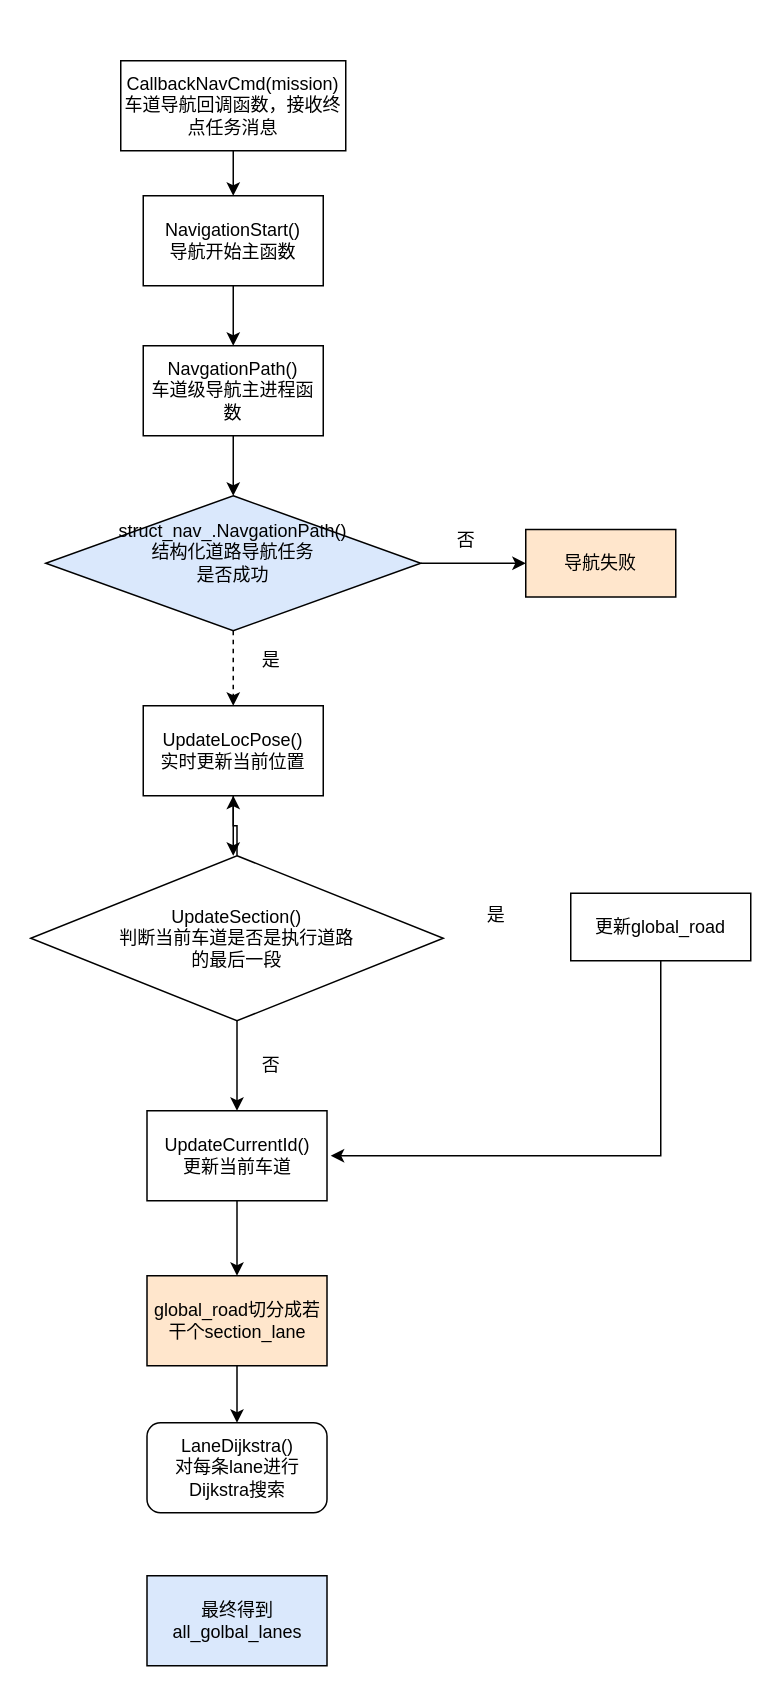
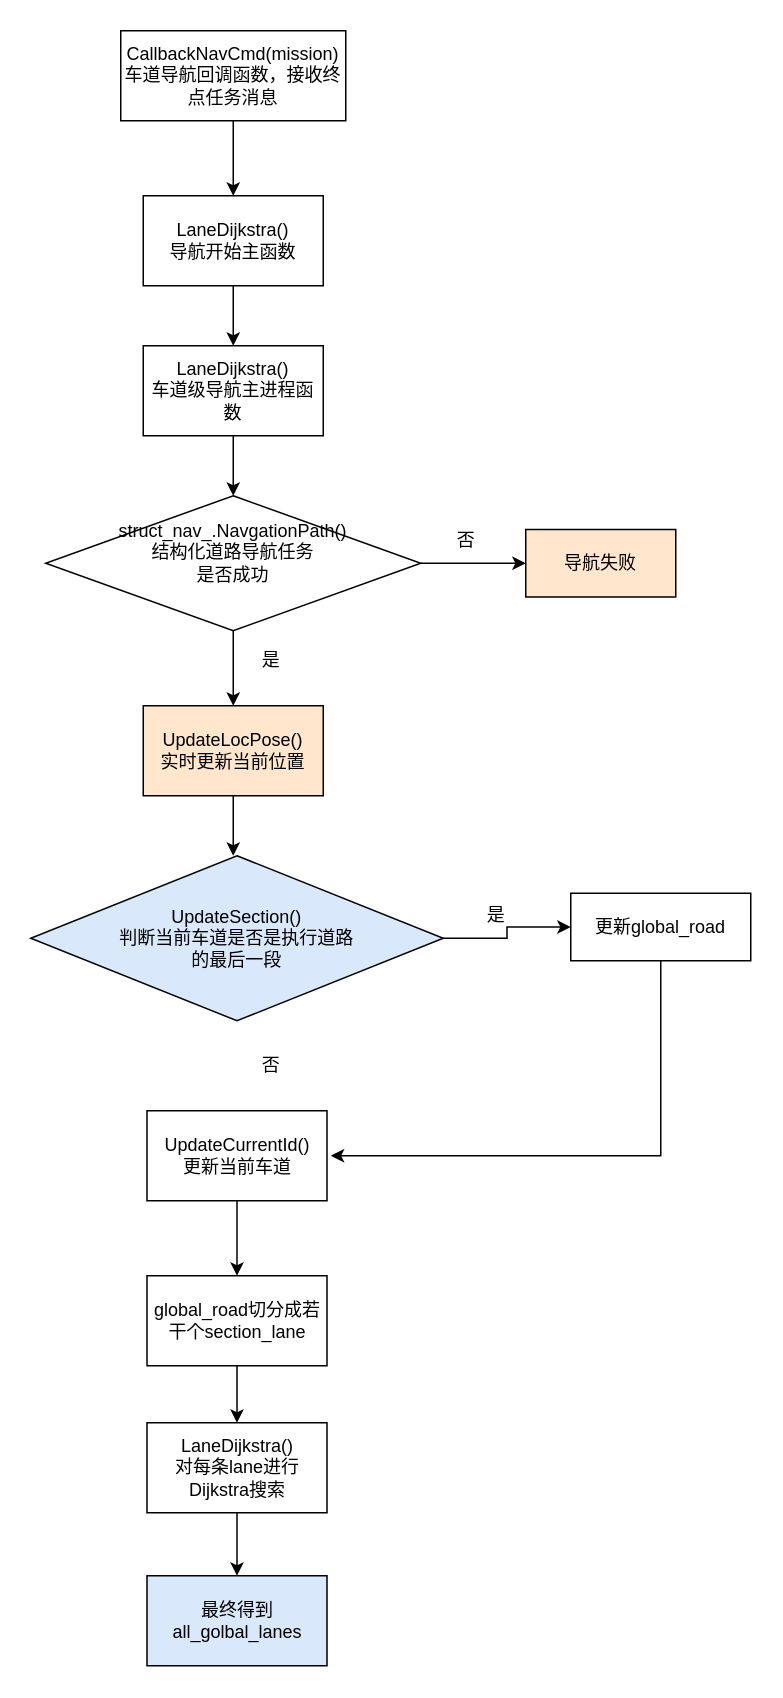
- <mxCell id="3" value="&lt;div&gt;CallbackNavCmd(mission)&lt;/div&gt;&lt;div&gt;车道导航回调函数，接收终点任务消息&lt;br&gt;&lt;/div&gt;" style="rounded=0;whiteSpace=wrap;html=1;" parent="1" vertex="1"><mxGeometry x="80" y="40" width="150" height="60" as="geometry" /></mxCell>
+ <mxCell id="3" value="&lt;div&gt;CallbackNavCmd(mission)&lt;/div&gt;&lt;div&gt;车道导航回调函数，接收终点任务消息&lt;br&gt;&lt;/div&gt;" style="rounded=0;whiteSpace=wrap;html=1;" parent="1" vertex="1"><mxGeometry x="80" y="20" width="150" height="60" as="geometry" /></mxCell>
- <mxCell id="5" value="&lt;div&gt;NavigationStart()&lt;/div&gt;&lt;div&gt;导航开始主函数&lt;br&gt;&lt;/div&gt;" style="whiteSpace=wrap;html=1;rounded=0;" parent="1" vertex="1"><mxGeometry x="95" y="130" width="120" height="60" as="geometry" /></mxCell>
+ <mxCell id="5" value="&lt;div&gt;LaneDijkstra()&lt;/div&gt;&lt;div&gt;导航开始主函数&lt;br&gt;&lt;/div&gt;" style="whiteSpace=wrap;html=1;rounded=0;" parent="1" vertex="1"><mxGeometry x="95" y="130" width="120" height="60" as="geometry" /></mxCell>
- <mxCell id="7" value="&lt;div&gt;NavgationPath()&lt;/div&gt;&lt;div&gt;车道级导航主进程函数&lt;br&gt;&lt;/div&gt;" style="rounded=0;whiteSpace=wrap;html=1;" parent="1" vertex="1"><mxGeometry x="95" y="230" width="120" height="60" as="geometry" /></mxCell>
+ <mxCell id="7" value="&lt;div&gt;LaneDijkstra()&lt;/div&gt;&lt;div&gt;车道级导航主进程函数&lt;br&gt;&lt;/div&gt;" style="rounded=0;whiteSpace=wrap;html=1;" parent="1" vertex="1"><mxGeometry x="95" y="230" width="120" height="60" as="geometry" /></mxCell>
- <mxCell id="10" value="&lt;div&gt;struct_nav_.NavgationPath()&lt;/div&gt;&lt;div&gt;结构化道路导航任务&lt;/div&gt;&lt;div&gt;是否成功&lt;br&gt;&lt;/div&gt;&lt;div&gt;&lt;br&gt;&lt;/div&gt;" style="rhombus;whiteSpace=wrap;html=1;fillColor=#dae8fc;" parent="1" vertex="1"><mxGeometry x="30" y="330" width="250" height="90" as="geometry" /></mxCell>
+ <mxCell id="10" value="&lt;div&gt;struct_nav_.NavgationPath()&lt;/div&gt;&lt;div&gt;结构化道路导航任务&lt;/div&gt;&lt;div&gt;是否成功&lt;br&gt;&lt;/div&gt;&lt;div&gt;&lt;br&gt;&lt;/div&gt;" style="rhombus;whiteSpace=wrap;html=1;" parent="1" vertex="1"><mxGeometry x="30" y="330" width="250" height="90" as="geometry" /></mxCell>
- <mxCell id="9" value="" style="edgeStyle=orthogonalEdgeStyle;rounded=0;orthogonalLoop=1;jettySize=auto;html=1;dashed=1;" parent="1" source="10" target="14" edge="1"><mxGeometry relative="1" as="geometry" /></mxCell>
+ <mxCell id="9" value="" style="edgeStyle=orthogonalEdgeStyle;rounded=0;orthogonalLoop=1;jettySize=auto;html=1;" parent="1" source="10" target="14" edge="1"><mxGeometry relative="1" as="geometry" /></mxCell>
- <mxCell id="14" value="&lt;div&gt;UpdateLocPose()&lt;/div&gt;&lt;div&gt;实时更新当前位置&lt;br&gt;&lt;/div&gt;" style="whiteSpace=wrap;html=1;" parent="1" vertex="1"><mxGeometry x="95" y="470" width="120" height="60" as="geometry" /></mxCell>
+ <mxCell id="14" value="&lt;div&gt;UpdateLocPose()&lt;/div&gt;&lt;div&gt;实时更新当前位置&lt;br&gt;&lt;/div&gt;" style="whiteSpace=wrap;html=1;fillColor=#ffe6cc;" parent="1" vertex="1"><mxGeometry x="95" y="470" width="120" height="60" as="geometry" /></mxCell>
- <mxCell id="16" value="" style="edgeStyle=orthogonalEdgeStyle;rounded=0;orthogonalLoop=1;jettySize=auto;html=1;" edge="1" parent="1" source="18" target="14"><mxGeometry relative="1" as="geometry" /></mxCell>
+ <mxCell id="16" value="" style="edgeStyle=orthogonalEdgeStyle;rounded=0;orthogonalLoop=1;jettySize=auto;html=1;" edge="1" parent="1" source="18" target="20"><mxGeometry relative="1" as="geometry" /></mxCell>
- <mxCell id="18" value="&lt;div&gt;UpdateSection()&lt;/div&gt;&lt;div&gt;判断当前车道是否是执行道路&lt;/div&gt;&lt;div&gt;的最后一段&lt;br&gt;&lt;/div&gt;" style="rhombus;whiteSpace=wrap;html=1;" parent="1" vertex="1"><mxGeometry x="20" y="570" width="275" height="110" as="geometry" /></mxCell>
+ <mxCell id="18" value="&lt;div&gt;UpdateSection()&lt;/div&gt;&lt;div&gt;判断当前车道是否是执行道路&lt;/div&gt;&lt;div&gt;的最后一段&lt;br&gt;&lt;/div&gt;" style="rhombus;whiteSpace=wrap;html=1;fillColor=#dae8fc;" parent="1" vertex="1"><mxGeometry x="20" y="570" width="275" height="110" as="geometry" /></mxCell>
- <mxCell id="17" value="" style="edgeStyle=orthogonalEdgeStyle;rounded=0;orthogonalLoop=1;jettySize=auto;html=1;" edge="1" parent="1" source="18" target="23"><mxGeometry relative="1" as="geometry" /></mxCell>
- <mxCell id="26" value="global_road切分成若干个section_lane" style="whiteSpace=wrap;html=1;fillColor=#ffe6cc;" vertex="1" parent="1"><mxGeometry x="97.5" y="850" width="120" height="60" as="geometry" /></mxCell>
+ <mxCell id="26" value="global_road切分成若干个section_lane" style="whiteSpace=wrap;html=1;" vertex="1" parent="1"><mxGeometry x="97.5" y="850" width="120" height="60" as="geometry" /></mxCell>
- <mxCell id="28" value="&lt;div&gt;LaneDijkstra()&lt;/div&gt;&lt;div&gt;对每条lane进行Dijkstra搜索&lt;br&gt;&lt;/div&gt;" style="whiteSpace=wrap;html=1;rounded=1;" vertex="1" parent="1"><mxGeometry x="97.5" y="948" width="120" height="60" as="geometry" /></mxCell>
+ <mxCell id="28" value="&lt;div&gt;LaneDijkstra()&lt;/div&gt;&lt;div&gt;对每条lane进行Dijkstra搜索&lt;br&gt;&lt;/div&gt;" style="whiteSpace=wrap;html=1;" vertex="1" parent="1"><mxGeometry x="97.5" y="948" width="120" height="60" as="geometry" /></mxCell>
+ <mxCell id="27" value="" style="edgeStyle=orthogonalEdgeStyle;rounded=0;orthogonalLoop=1;jettySize=auto;html=1;" edge="1" parent="1" source="28" target="29"><mxGeometry relative="1" as="geometry" /></mxCell>
